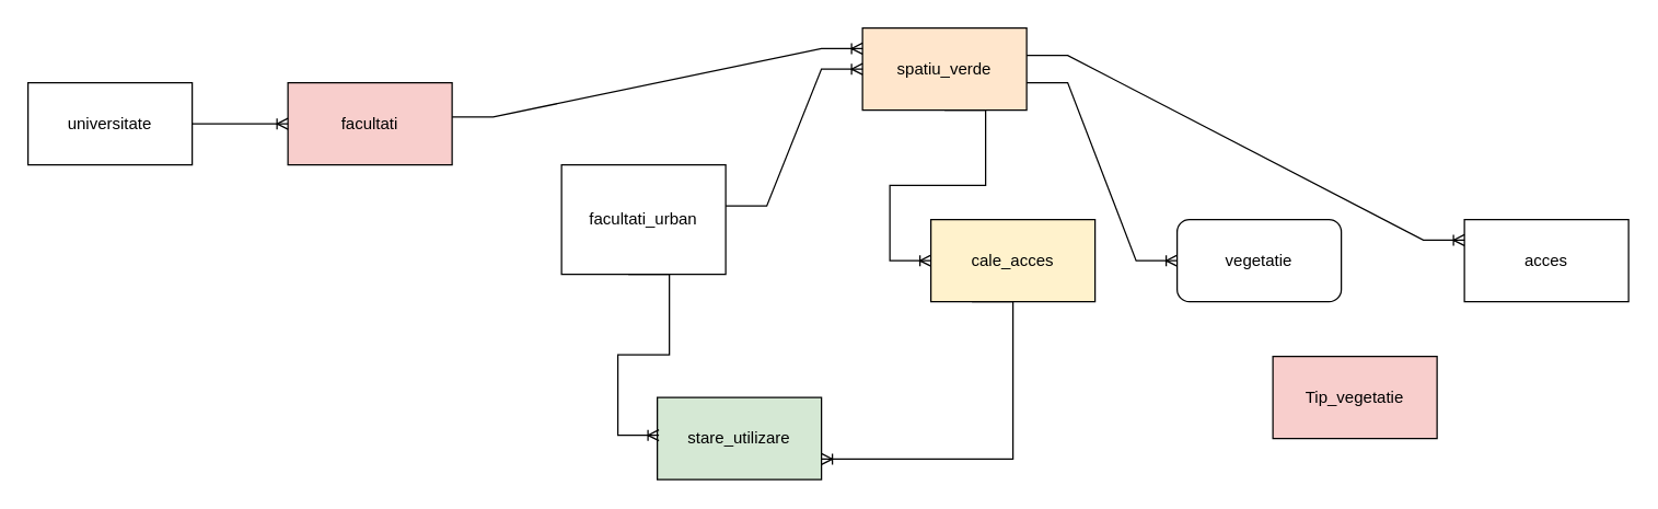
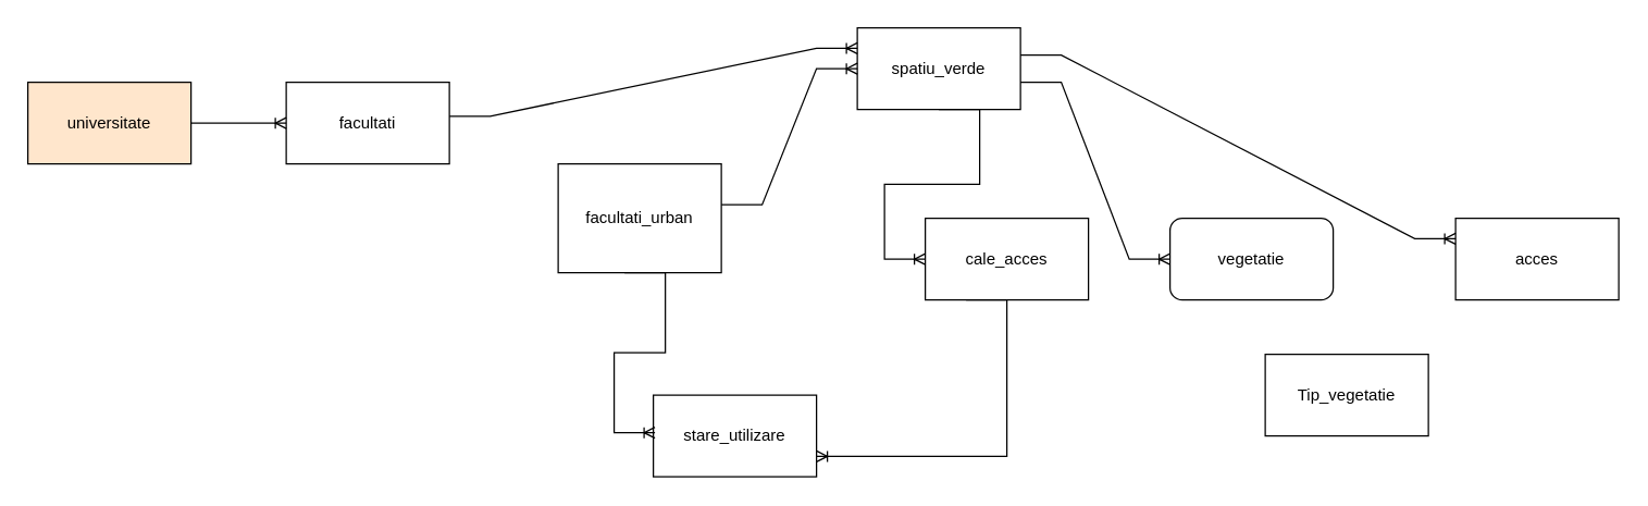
- <mxCell id="2" value="spatiu_verde" style="rounded=0;whiteSpace=wrap;html=1;fillColor=#ffe6cc;" vertex="1" parent="1"><mxGeometry x="630" y="20" width="120" height="60" as="geometry" /></mxCell>
+ <mxCell id="2" value="spatiu_verde" style="rounded=0;whiteSpace=wrap;html=1;" vertex="1" parent="1"><mxGeometry x="630" y="20" width="120" height="60" as="geometry" /></mxCell>
- <mxCell id="4" value="universitate" style="rounded=0;whiteSpace=wrap;html=1;" vertex="1" parent="1"><mxGeometry x="20" y="60" width="120" height="60" as="geometry" /></mxCell>
+ <mxCell id="4" value="universitate" style="rounded=0;whiteSpace=wrap;html=1;fillColor=#ffe6cc;" vertex="1" parent="1"><mxGeometry x="20" y="60" width="120" height="60" as="geometry" /></mxCell>
- <mxCell id="5" value="facultati" style="rounded=0;whiteSpace=wrap;html=1;fillColor=#f8cecc;" vertex="1" parent="1"><mxGeometry x="210" y="60" width="120" height="60" as="geometry" /></mxCell>
+ <mxCell id="5" value="facultati" style="rounded=0;whiteSpace=wrap;html=1;" vertex="1" parent="1"><mxGeometry x="210" y="60" width="120" height="60" as="geometry" /></mxCell>
- <mxCell id="8" value="cale_acces" style="rounded=0;whiteSpace=wrap;html=1;fillColor=#fff2cc;" vertex="1" parent="1"><mxGeometry x="680" y="160" width="120" height="60" as="geometry" /></mxCell>
+ <mxCell id="8" value="cale_acces" style="rounded=0;whiteSpace=wrap;html=1;" vertex="1" parent="1"><mxGeometry x="680" y="160" width="120" height="60" as="geometry" /></mxCell>
- <mxCell id="3" value="Tip_vegetatie" style="rounded=0;whiteSpace=wrap;html=1;fillColor=#f8cecc;" vertex="1" parent="1"><mxGeometry x="930" y="260" width="120" height="60" as="geometry" /></mxCell>
+ <mxCell id="3" value="Tip_vegetatie" style="rounded=0;whiteSpace=wrap;html=1;" vertex="1" parent="1"><mxGeometry x="930" y="260" width="120" height="60" as="geometry" /></mxCell>
- <mxCell id="10" value="stare_utilizare" style="rounded=0;whiteSpace=wrap;html=1;fillColor=#d5e8d4;" vertex="1" parent="1"><mxGeometry x="480" y="290" width="120" height="60" as="geometry" /></mxCell>
+ <mxCell id="10" value="stare_utilizare" style="rounded=0;whiteSpace=wrap;html=1;" vertex="1" parent="1"><mxGeometry x="480" y="290" width="120" height="60" as="geometry" /></mxCell>
